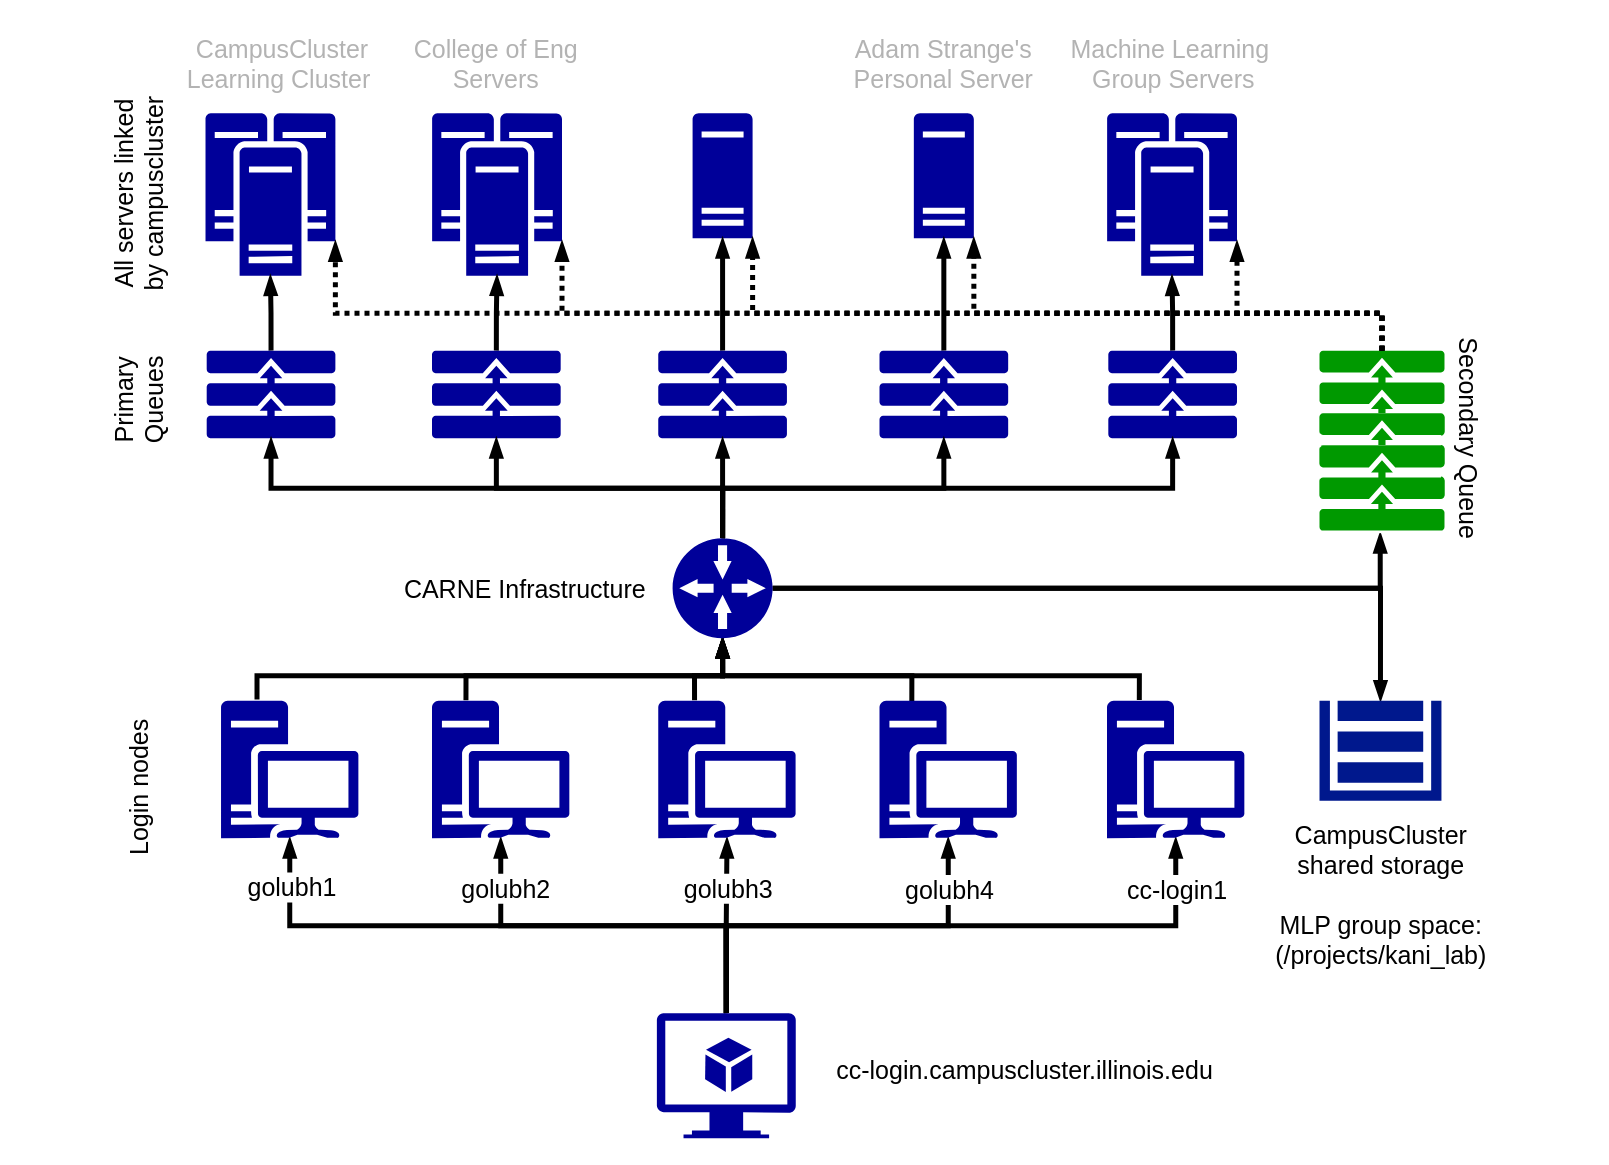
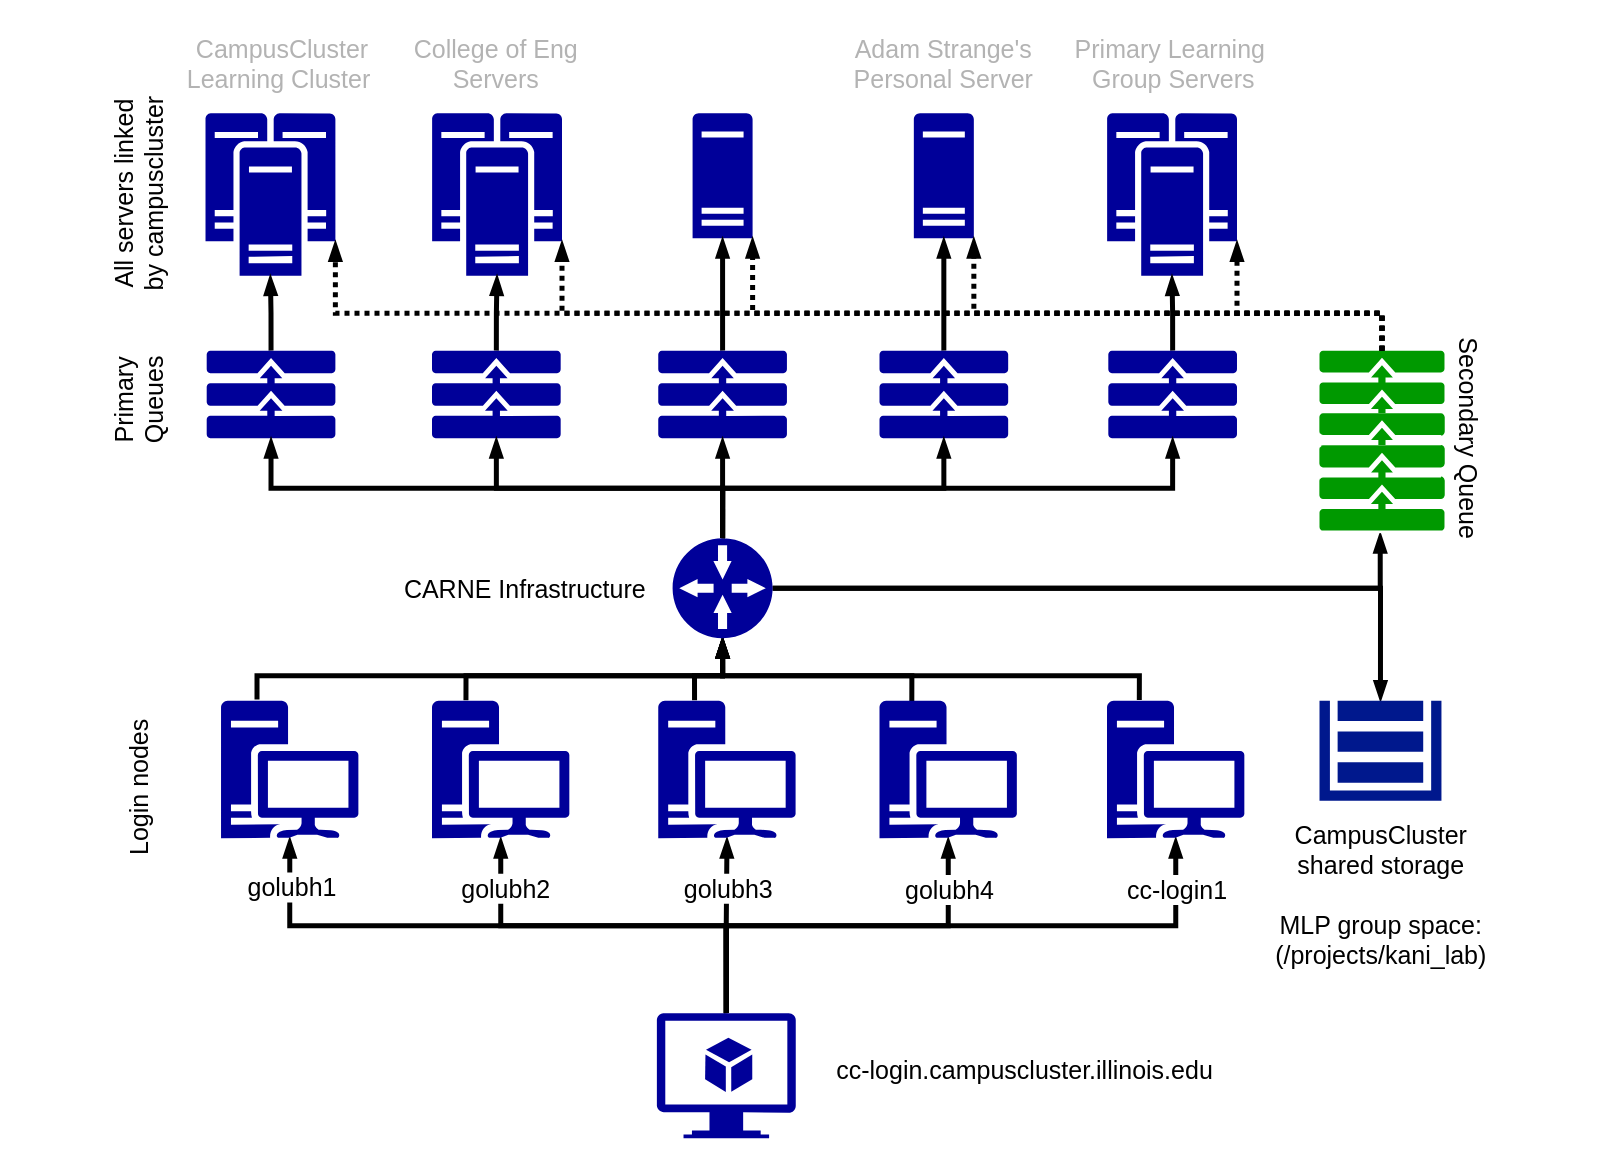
- <mxCell id="49" value="Machine Learning&amp;nbsp;&lt;br&gt;Group Servers" style="text;html=1;align=center;verticalAlign=middle;resizable=0;points=[];autosize=1;strokeColor=none;fillColor=none;fontSize=20;fontColor=#B3B3B3;" vertex="1" parent="1"><mxGeometry x="842.52" y="20" width="190" height="60" as="geometry" /></mxCell>
+ <mxCell id="49" value="Primary Learning&amp;nbsp;&lt;br&gt;Group Servers" style="text;html=1;align=center;verticalAlign=middle;resizable=0;points=[];autosize=1;strokeColor=none;fillColor=none;fontSize=20;fontColor=#B3B3B3;" vertex="1" parent="1"><mxGeometry x="842.52" y="20" width="190" height="60" as="geometry" /></mxCell>
